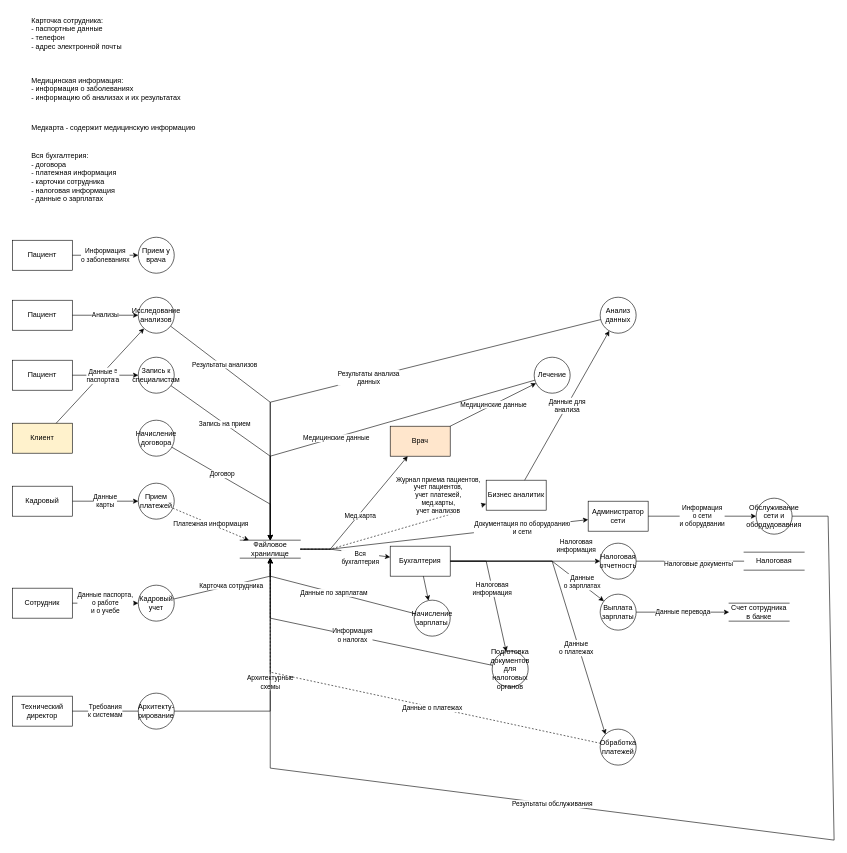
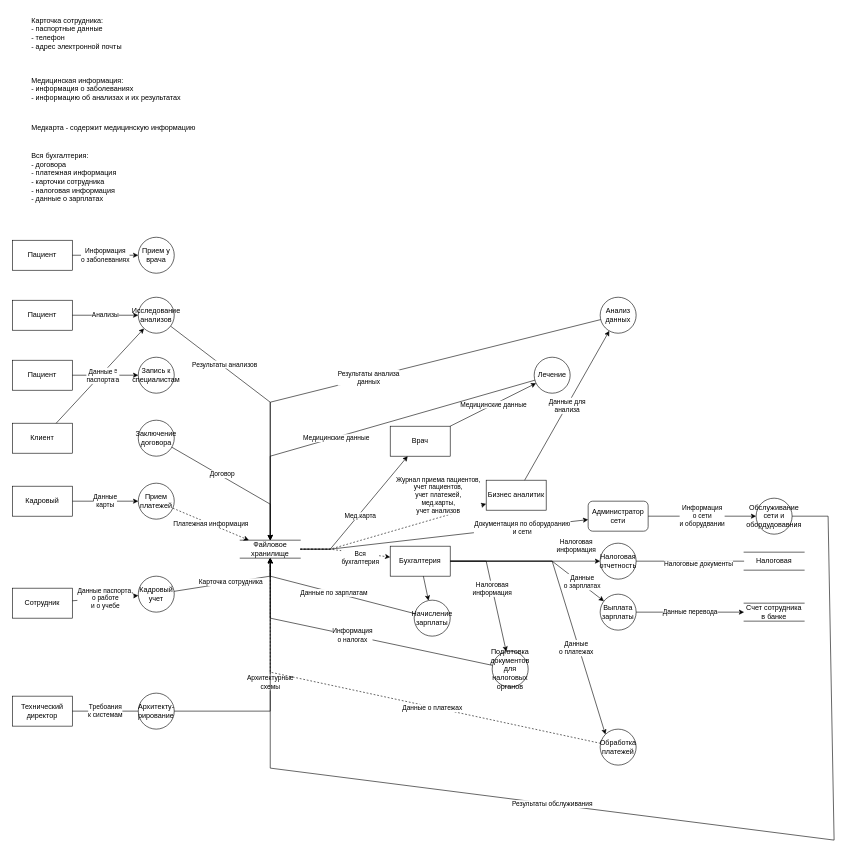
- <mxCell id="40" value="Запись на прием" style="endArrow=classic;html=1;rounded=0;" edge="1" parent="1" source="2" target="11"><mxGeometry x="-0.357" y="-1" width="50" height="50" relative="1" as="geometry"><mxPoint x="330" y="1100" as="sourcePoint" /><mxPoint x="380" y="1050" as="targetPoint" /><Array as="points"><mxPoint x="450" y="760" /></Array><mxPoint as="offset" /></mxGeometry></mxCell>
- <mxCell id="6" value="Клиент" style="html=1;dashed=0;whiteSpace=wrap;fillColor=#fff2cc;" vertex="1" parent="1"><mxGeometry x="20" y="705" width="100" height="50" as="geometry" /></mxCell>
+ <mxCell id="6" value="Клиент" style="html=1;dashed=0;whiteSpace=wrap;" vertex="1" parent="1"><mxGeometry x="20" y="705" width="100" height="50" as="geometry" /></mxCell>
- <mxCell id="5" value="Начисление договора" style="shape=ellipse;html=1;dashed=0;whiteSpace=wrap;aspect=fixed;perimeter=ellipsePerimeter;" vertex="1" parent="1"><mxGeometry x="230" y="700" width="60" height="60" as="geometry" /></mxCell>
+ <mxCell id="5" value="Заключение договора" style="shape=ellipse;html=1;dashed=0;whiteSpace=wrap;aspect=fixed;perimeter=ellipsePerimeter;" vertex="1" parent="1"><mxGeometry x="230" y="700" width="60" height="60" as="geometry" /></mxCell>
- <mxCell id="48" value="Врач" style="html=1;dashed=0;whiteSpace=wrap;fillColor=#ffe6cc;" vertex="1" parent="1"><mxGeometry x="650" y="710" width="100" height="50" as="geometry" /></mxCell>
+ <mxCell id="48" value="Врач" style="html=1;dashed=0;whiteSpace=wrap;" vertex="1" parent="1"><mxGeometry x="650" y="710" width="100" height="50" as="geometry" /></mxCell>
- <mxCell id="24" value="Администратор сети" style="html=1;dashed=0;whiteSpace=wrap;" vertex="1" parent="1"><mxGeometry x="980" y="835" width="100" height="50" as="geometry" /></mxCell>
+ <mxCell id="24" value="Администратор сети" style="html=1;dashed=0;whiteSpace=wrap;rounded=1;" vertex="1" parent="1"><mxGeometry x="980" y="835" width="100" height="50" as="geometry" /></mxCell>
- <mxCell id="14" value="&lt;div&gt;Вся&lt;/div&gt;&lt;div&gt;бухгалтерия&lt;/div&gt;" style="endArrow=classic;html=1;rounded=0;" edge="1" parent="1" source="11" target="29"><mxGeometry x="0.346" y="-8" width="50" height="50" relative="1" as="geometry"><mxPoint x="290" y="1000" as="sourcePoint" /><mxPoint x="340" y="950" as="targetPoint" /><Array as="points"><mxPoint x="550" y="915" /></Array><mxPoint as="offset" /></mxGeometry></mxCell>
+ <mxCell id="14" value="&lt;div&gt;Вся&lt;/div&gt;&lt;div&gt;бухгалтерия&lt;/div&gt;" style="endArrow=classic;html=1;rounded=0;dashed=1;" edge="1" parent="1" source="11" target="29"><mxGeometry x="0.346" y="-8" width="50" height="50" relative="1" as="geometry"><mxPoint x="290" y="1000" as="sourcePoint" /><mxPoint x="340" y="950" as="targetPoint" /><Array as="points"><mxPoint x="550" y="915" /></Array><mxPoint as="offset" /></mxGeometry></mxCell>
- <mxCell id="16" value="Кадровый учет" style="shape=ellipse;html=1;dashed=0;whiteSpace=wrap;aspect=fixed;perimeter=ellipsePerimeter;" vertex="1" parent="1"><mxGeometry x="230" y="975" width="60" height="60" as="geometry" /></mxCell>
+ <mxCell id="16" value="Кадровый учет" style="shape=ellipse;html=1;dashed=0;whiteSpace=wrap;aspect=fixed;perimeter=ellipsePerimeter;" vertex="1" parent="1"><mxGeometry x="230" y="960" width="60" height="60" as="geometry" /></mxCell>
- <mxCell id="52" value="Счет сотрудника в банке" style="html=1;dashed=0;whiteSpace=wrap;shape=partialRectangle;right=0;left=0;" vertex="1" parent="1"><mxGeometry x="1215" y="1005" width="100" height="30" as="geometry" /></mxCell>
+ <mxCell id="52" value="Счет сотрудника в банке" style="html=1;dashed=0;whiteSpace=wrap;shape=partialRectangle;right=0;left=0;" vertex="1" parent="1"><mxGeometry x="1240" y="1005" width="100" height="30" as="geometry" /></mxCell>
